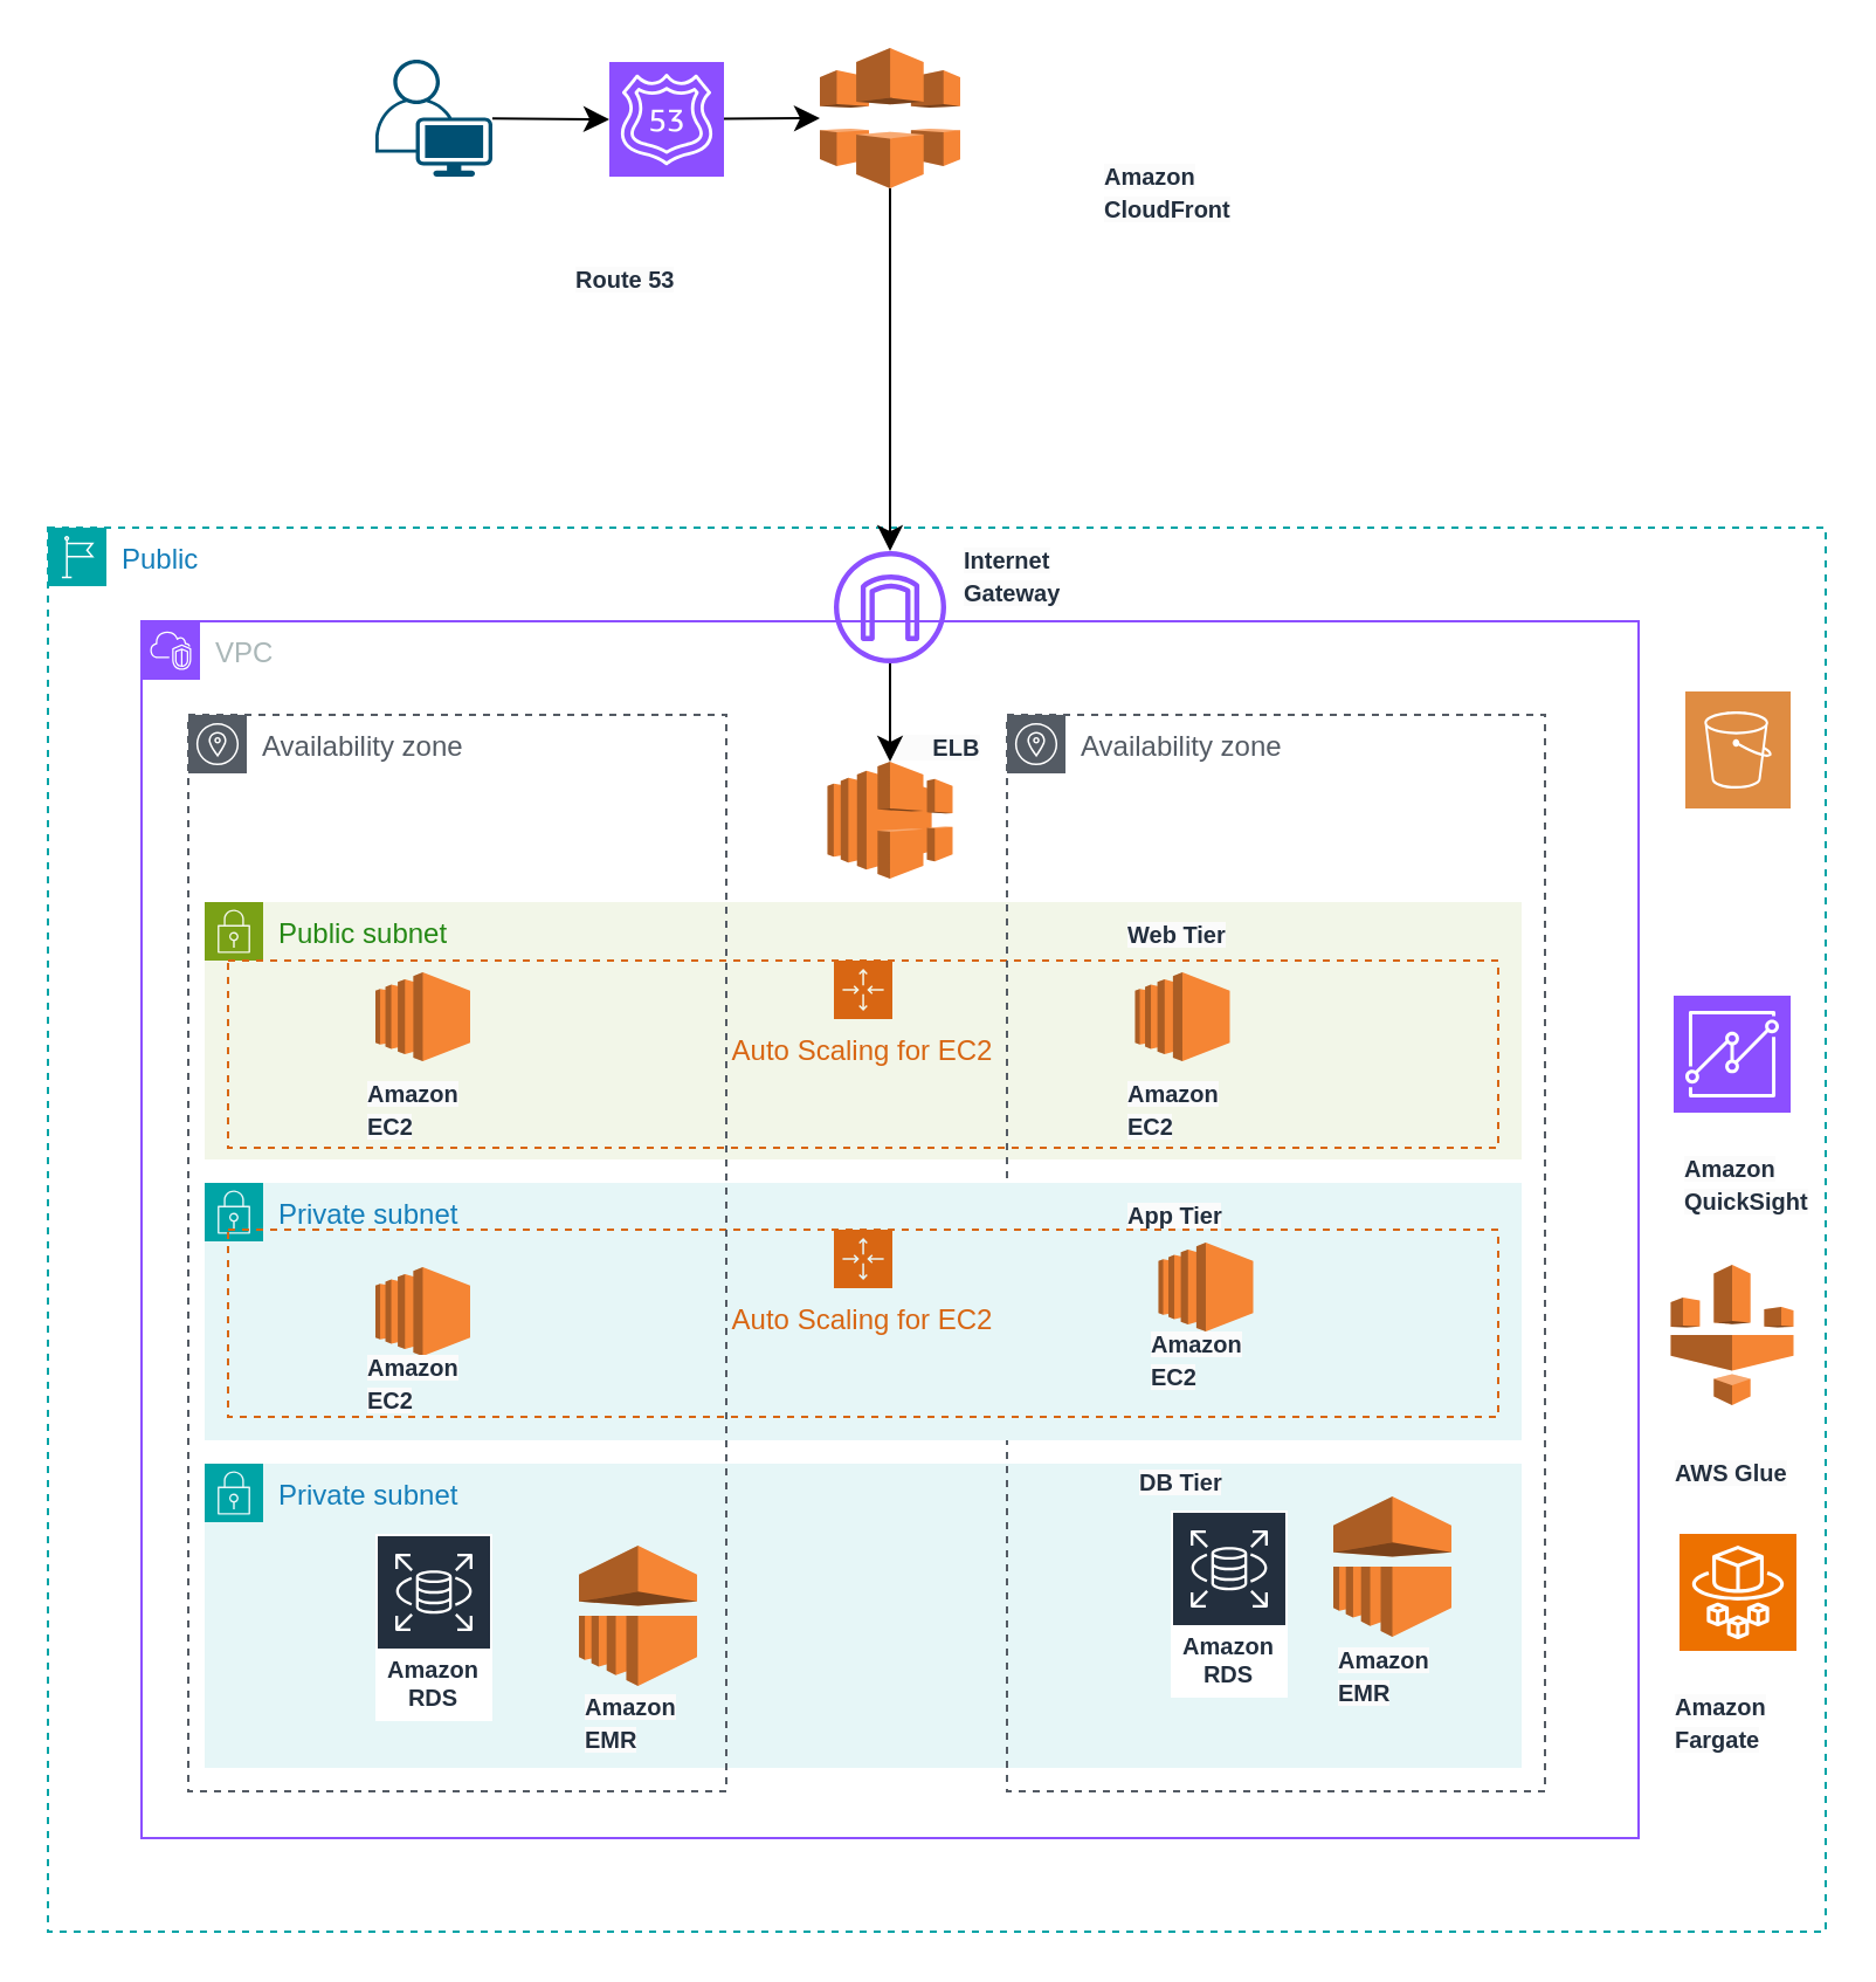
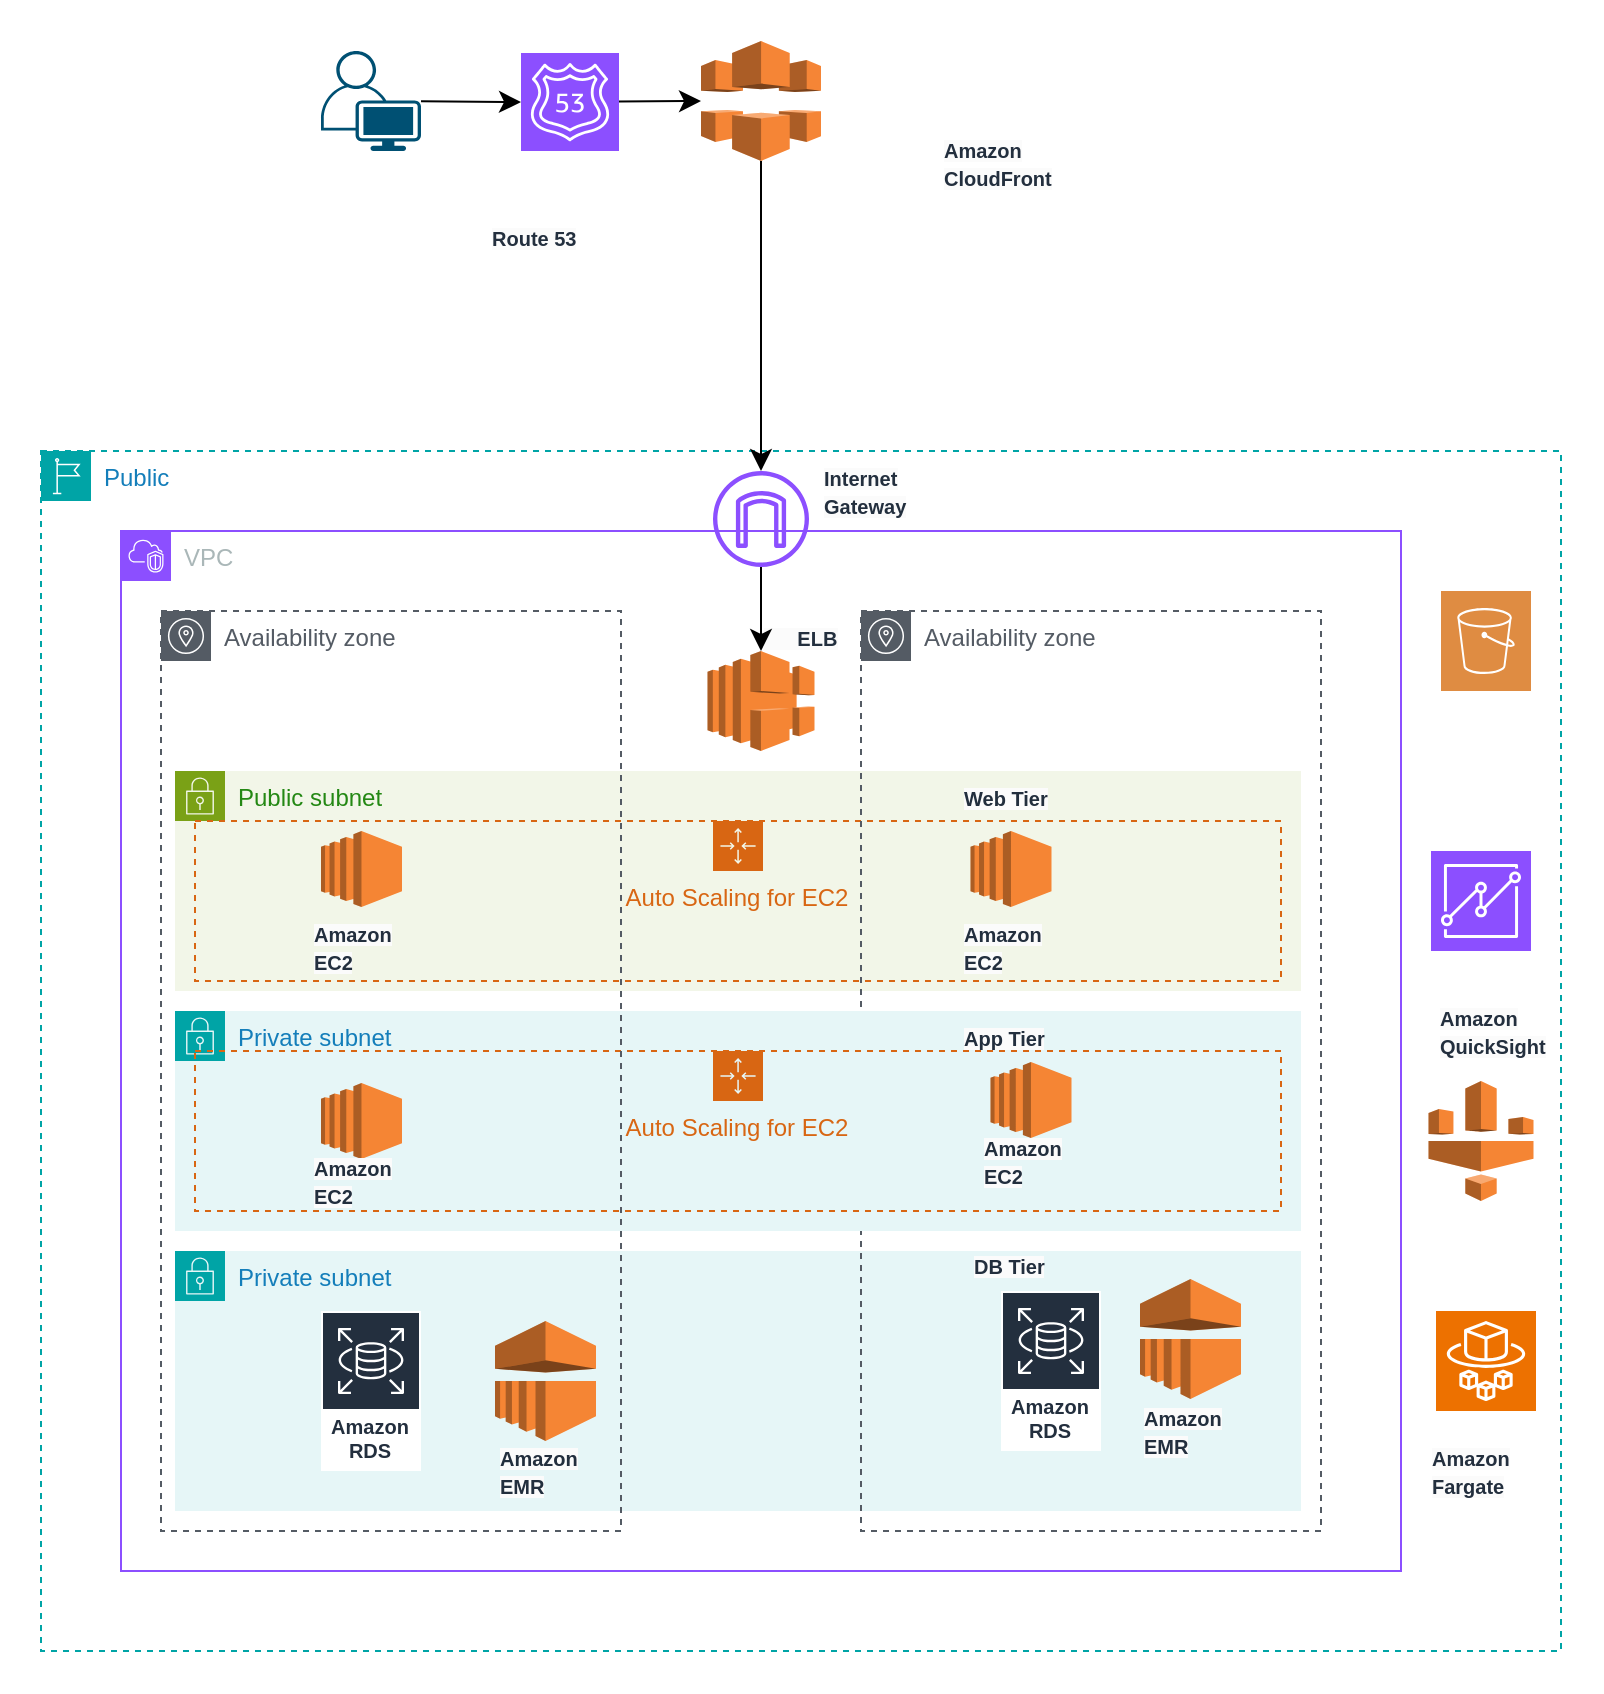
- <mxCell id="35" value="&lt;span style=&quot;caret-color: rgb(35, 47, 62); color: rgb(35, 47, 62); font-family: Helvetica; font-size: 10px; font-style: normal; font-variant-caps: normal; font-weight: 700; letter-spacing: normal; orphans: auto; text-align: center; text-indent: 0px; text-transform: none; white-space: normal; widows: auto; word-spacing: 0px; -webkit-text-stroke-width: 0px; background-color: rgb(251, 251, 251); text-decoration: none; display: inline !important; float: none;&quot;&gt;Amazon QuickSight&lt;/span&gt;" style="text;whiteSpace=wrap;html=1;" parent="2" vertex="1"><mxGeometry x="697.5" y="260" width="50" height="30" as="geometry" /></mxCell>
+ <mxCell id="35" value="&lt;span style=&quot;caret-color: rgb(35, 47, 62); color: rgb(35, 47, 62); font-family: Helvetica; font-size: 10px; font-style: normal; font-variant-caps: normal; font-weight: 700; letter-spacing: normal; orphans: auto; text-align: center; text-indent: 0px; text-transform: none; white-space: normal; widows: auto; word-spacing: 0px; -webkit-text-stroke-width: 0px; background-color: rgb(251, 251, 251); text-decoration: none; display: inline !important; float: none;&quot;&gt;Amazon QuickSight&lt;/span&gt;" style="text;whiteSpace=wrap;html=1;" parent="2" vertex="1"><mxGeometry x="697.5" y="270" width="50" height="30" as="geometry" /></mxCell>
- <mxCell id="37" value="&lt;span style=&quot;caret-color: rgb(35, 47, 62); color: rgb(35, 47, 62); font-family: Helvetica; font-size: 10px; font-style: normal; font-variant-caps: normal; font-weight: 700; letter-spacing: normal; orphans: auto; text-align: center; text-indent: 0px; text-transform: none; white-space: normal; widows: auto; word-spacing: 0px; -webkit-text-stroke-width: 0px; background-color: rgb(251, 251, 251); text-decoration: none; display: inline !important; float: none;&quot;&gt;AWS Glue&lt;/span&gt;" style="text;whiteSpace=wrap;html=1;" parent="2" vertex="1"><mxGeometry x="693.75" y="390" width="50" height="30" as="geometry" /></mxCell>
